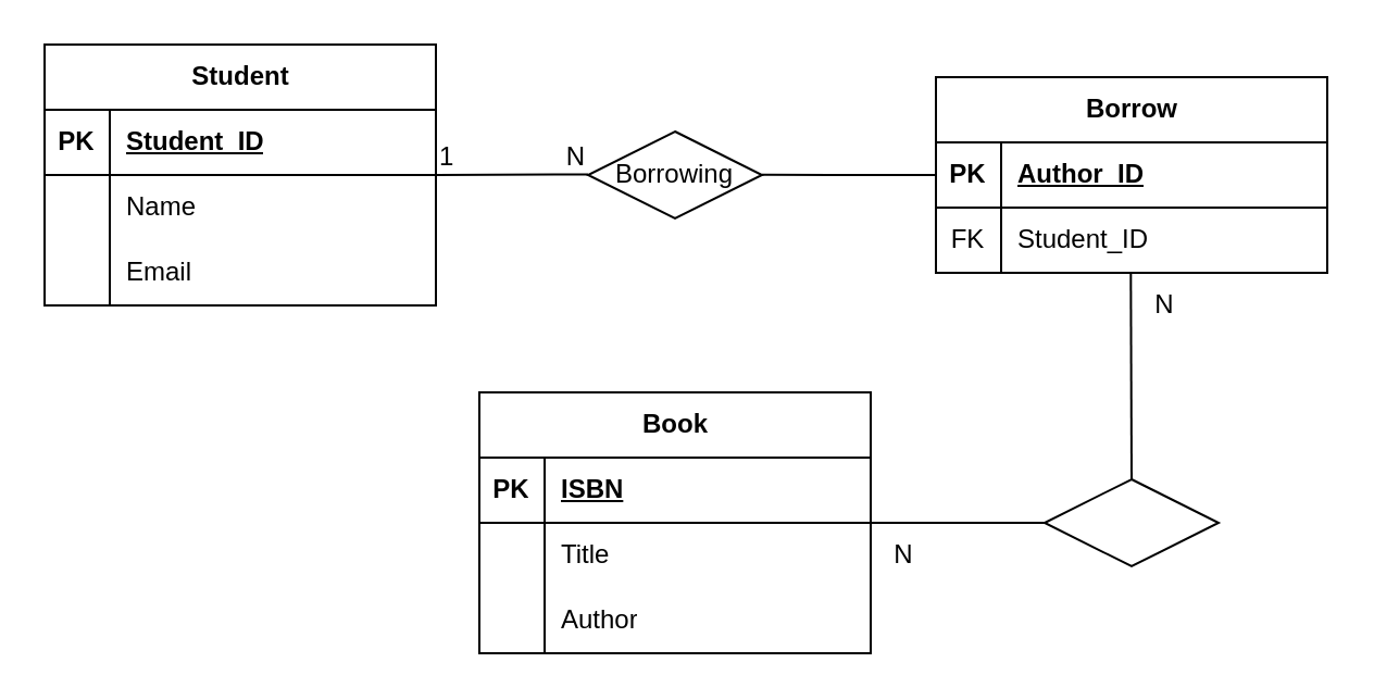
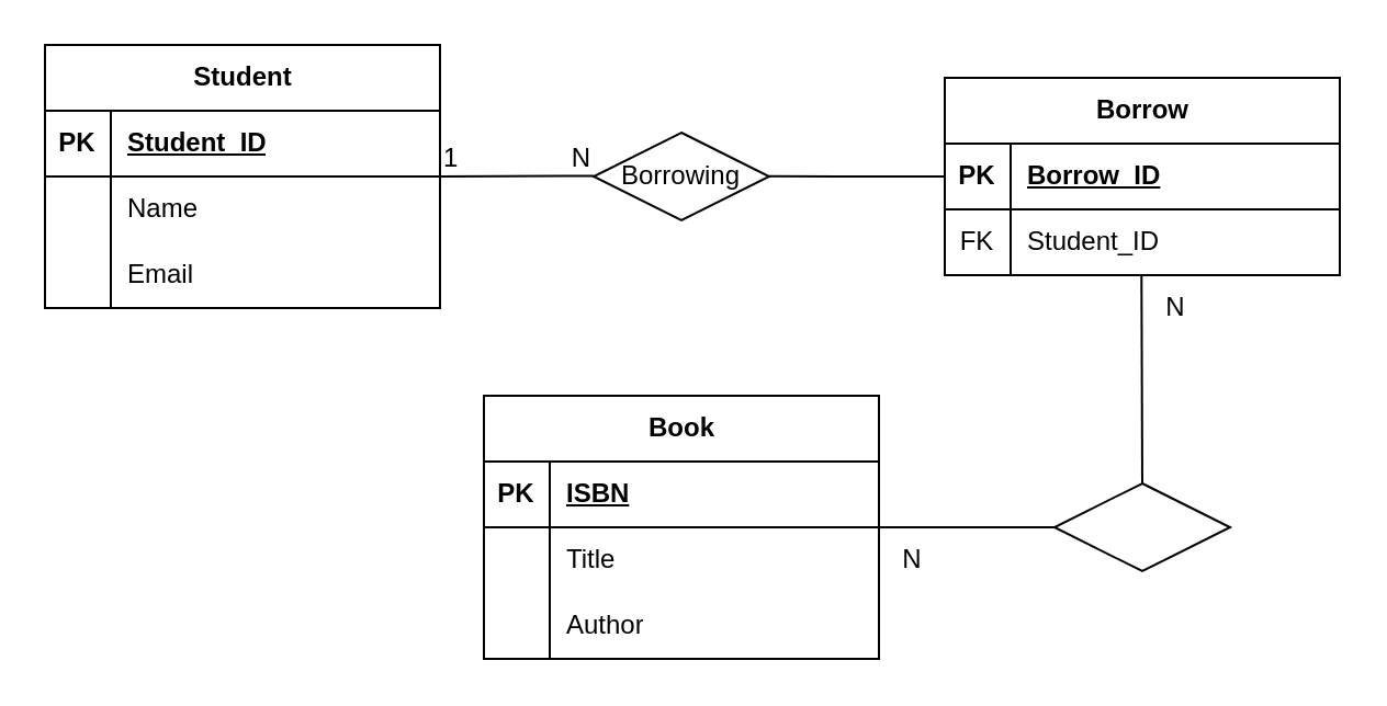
- <mxCell id="16" value="Author_ID" style="shape=partialRectangle;connectable=0;fillColor=none;top=0;left=0;bottom=0;right=0;align=left;spacingLeft=6;fontStyle=5;overflow=hidden;whiteSpace=wrap;html=1;" vertex="1" parent="14"><mxGeometry x="30" width="150" height="30" as="geometry"><mxRectangle width="150" height="30" as="alternateBounds" /></mxGeometry></mxCell>
+ <mxCell id="16" value="Borrow_ID" style="shape=partialRectangle;connectable=0;fillColor=none;top=0;left=0;bottom=0;right=0;align=left;spacingLeft=6;fontStyle=5;overflow=hidden;whiteSpace=wrap;html=1;" vertex="1" parent="14"><mxGeometry x="30" width="150" height="30" as="geometry"><mxRectangle width="150" height="30" as="alternateBounds" /></mxGeometry></mxCell>
